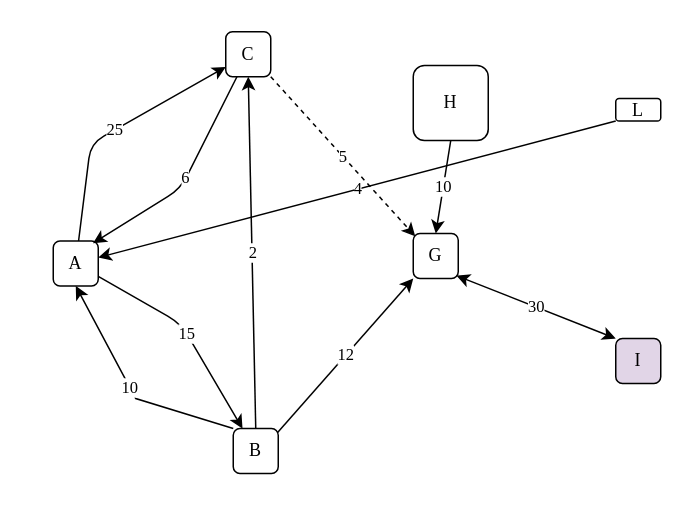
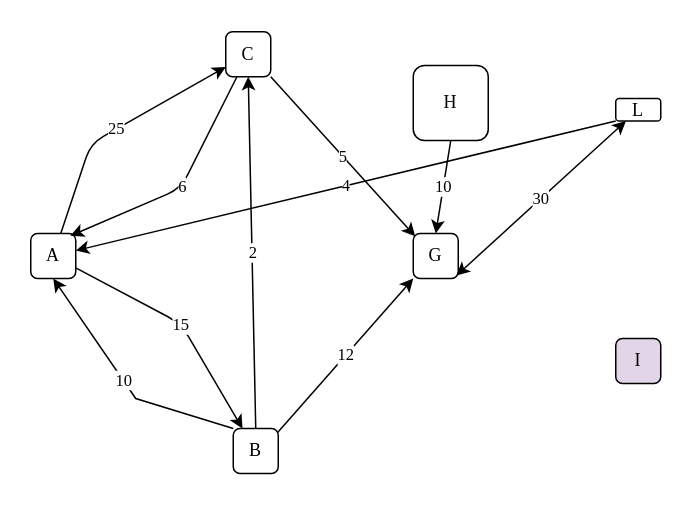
- <mxCell id="12" value="5" style="endArrow=classic;html=1;rounded=0;entryX=0.044;entryY=0.063;entryDx=0;entryDy=0;entryPerimeter=0;exitX=1;exitY=1;exitDx=0;exitDy=0;fontFamily=Alegreya;fontSource=https%3A%2F%2Ffonts.googleapis.com%2Fcss%3Ffamily%3DAlegreya;dashed=1;" parent="1" source="4" target="5" edge="1"><mxGeometry width="50" height="50" relative="1" as="geometry"><mxPoint x="240" y="155" as="sourcePoint" /><mxPoint x="290" y="105" as="targetPoint" /></mxGeometry></mxCell>
+ <mxCell id="12" value="5" style="endArrow=classic;html=1;rounded=0;entryX=0.044;entryY=0.063;entryDx=0;entryDy=0;entryPerimeter=0;exitX=1;exitY=1;exitDx=0;exitDy=0;fontFamily=Alegreya;fontSource=https%3A%2F%2Ffonts.googleapis.com%2Fcss%3Ffamily%3DAlegreya;" parent="1" source="4" target="5" edge="1"><mxGeometry width="50" height="50" relative="1" as="geometry"><mxPoint x="240" y="155" as="sourcePoint" /><mxPoint x="290" y="105" as="targetPoint" /></mxGeometry></mxCell>
- <mxCell id="2" value="A" style="rounded=1;whiteSpace=wrap;html=1;fontFamily=Alegreya;fontSource=https%3A%2F%2Ffonts.googleapis.com%2Fcss%3Ffamily%3DAlegreya;" parent="1" vertex="1"><mxGeometry x="35" y="160" width="30" height="30" as="geometry" /></mxCell>
+ <mxCell id="2" value="A" style="rounded=1;whiteSpace=wrap;html=1;fontFamily=Alegreya;fontSource=https%3A%2F%2Ffonts.googleapis.com%2Fcss%3Ffamily%3DAlegreya;" parent="1" vertex="1"><mxGeometry x="20" y="155" width="30" height="30" as="geometry" /></mxCell>
- <mxCell id="14" value="30" style="endArrow=classic;startArrow=classic;html=1;rounded=0;entryX=0;entryY=0;entryDx=0;entryDy=0;exitX=0.958;exitY=0.936;exitDx=0;exitDy=0;exitPerimeter=0;fontFamily=Alegreya;fontSource=https%3A%2F%2Ffonts.googleapis.com%2Fcss%3Ffamily%3DAlegreya;" parent="1" source="5" target="7" edge="1"><mxGeometry width="50" height="50" relative="1" as="geometry"><mxPoint x="330" y="255" as="sourcePoint" /><mxPoint x="380" y="205" as="targetPoint" /></mxGeometry></mxCell>
+ <mxCell id="14" value="30" style="endArrow=classic;startArrow=classic;html=1;rounded=0;exitX=0.958;exitY=0.936;exitDx=0;exitDy=0;exitPerimeter=0;fontFamily=Alegreya;fontSource=https%3A%2F%2Ffonts.googleapis.com%2Fcss%3Ffamily%3DAlegreya;" parent="1" source="5" target="8" edge="1"><mxGeometry width="50" height="50" relative="1" as="geometry"><mxPoint x="330" y="255" as="sourcePoint" /><mxPoint x="380" y="205" as="targetPoint" /></mxGeometry></mxCell>
